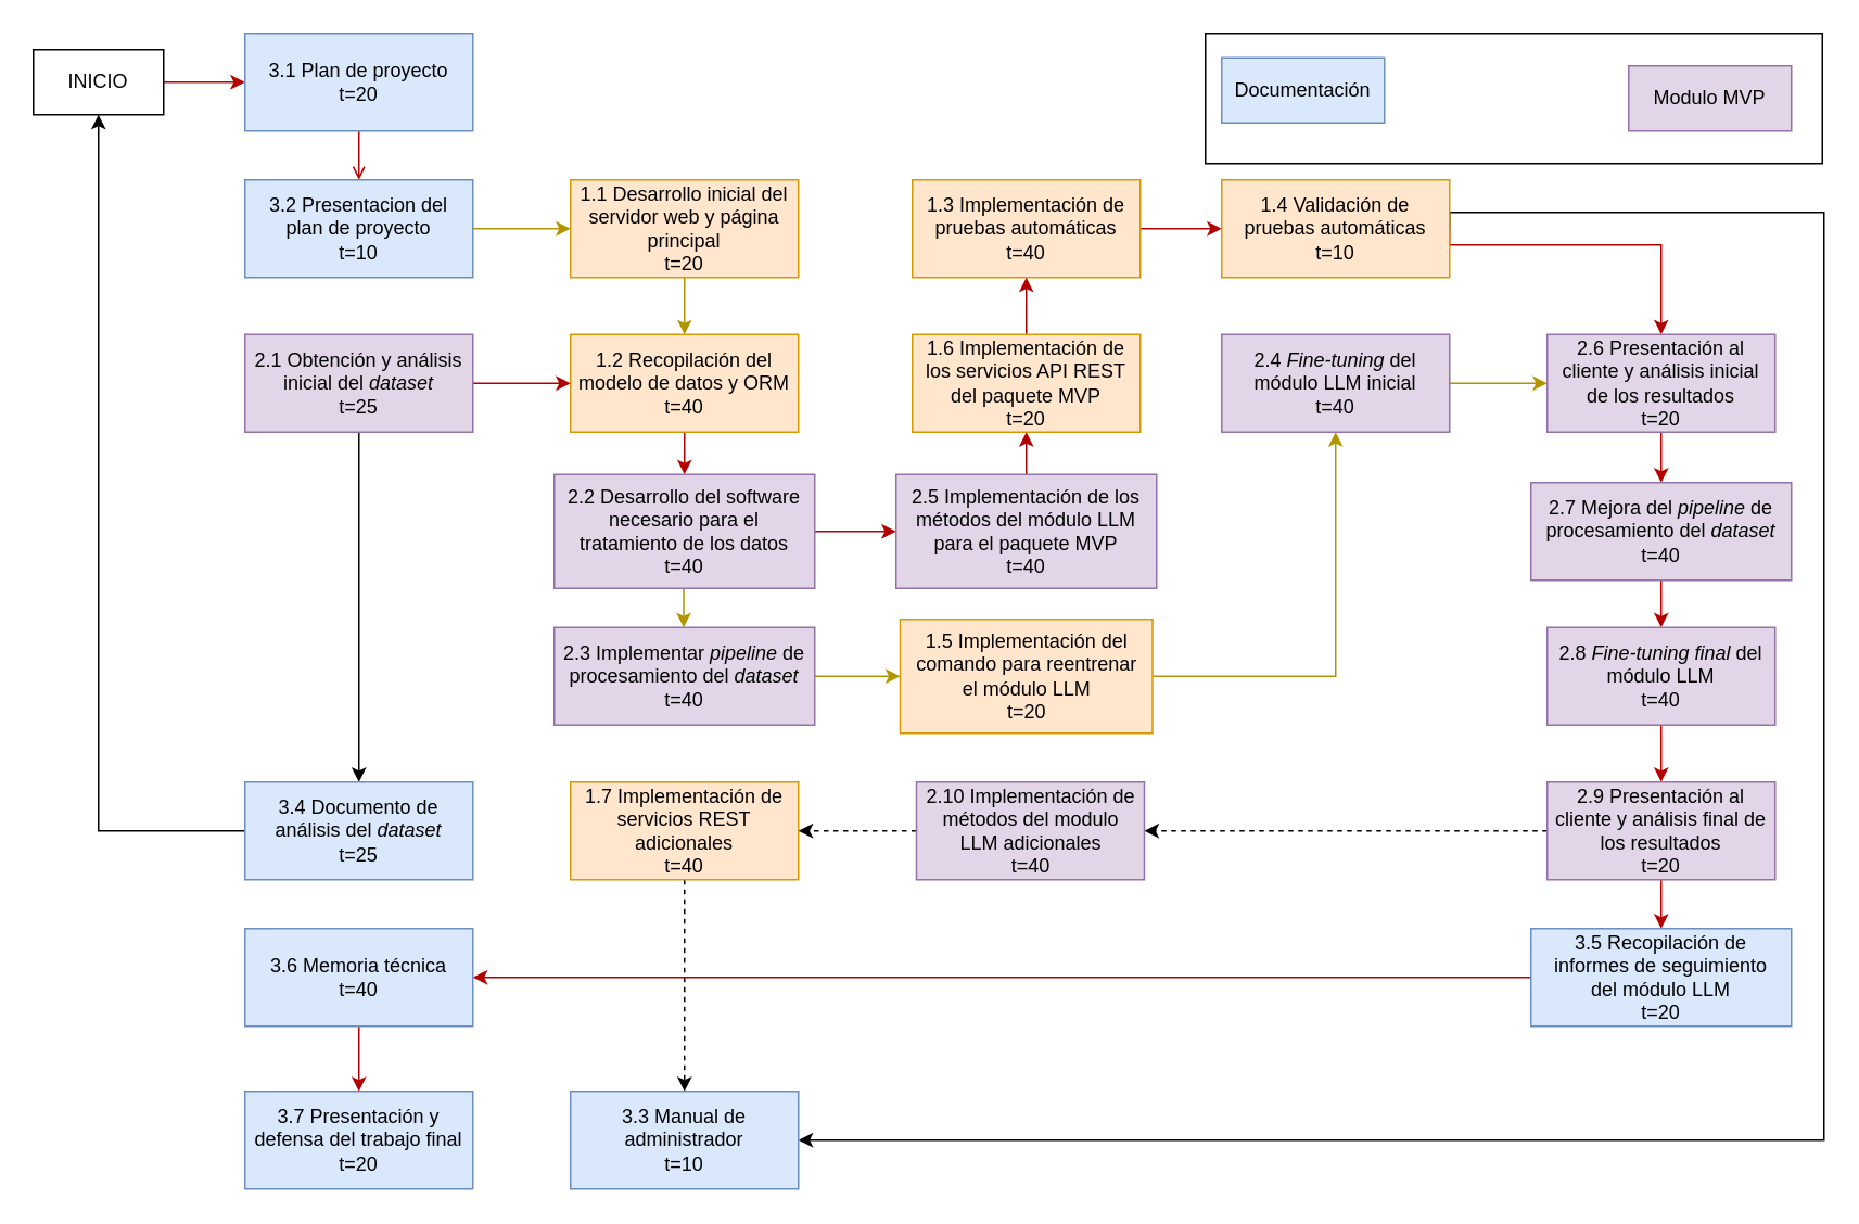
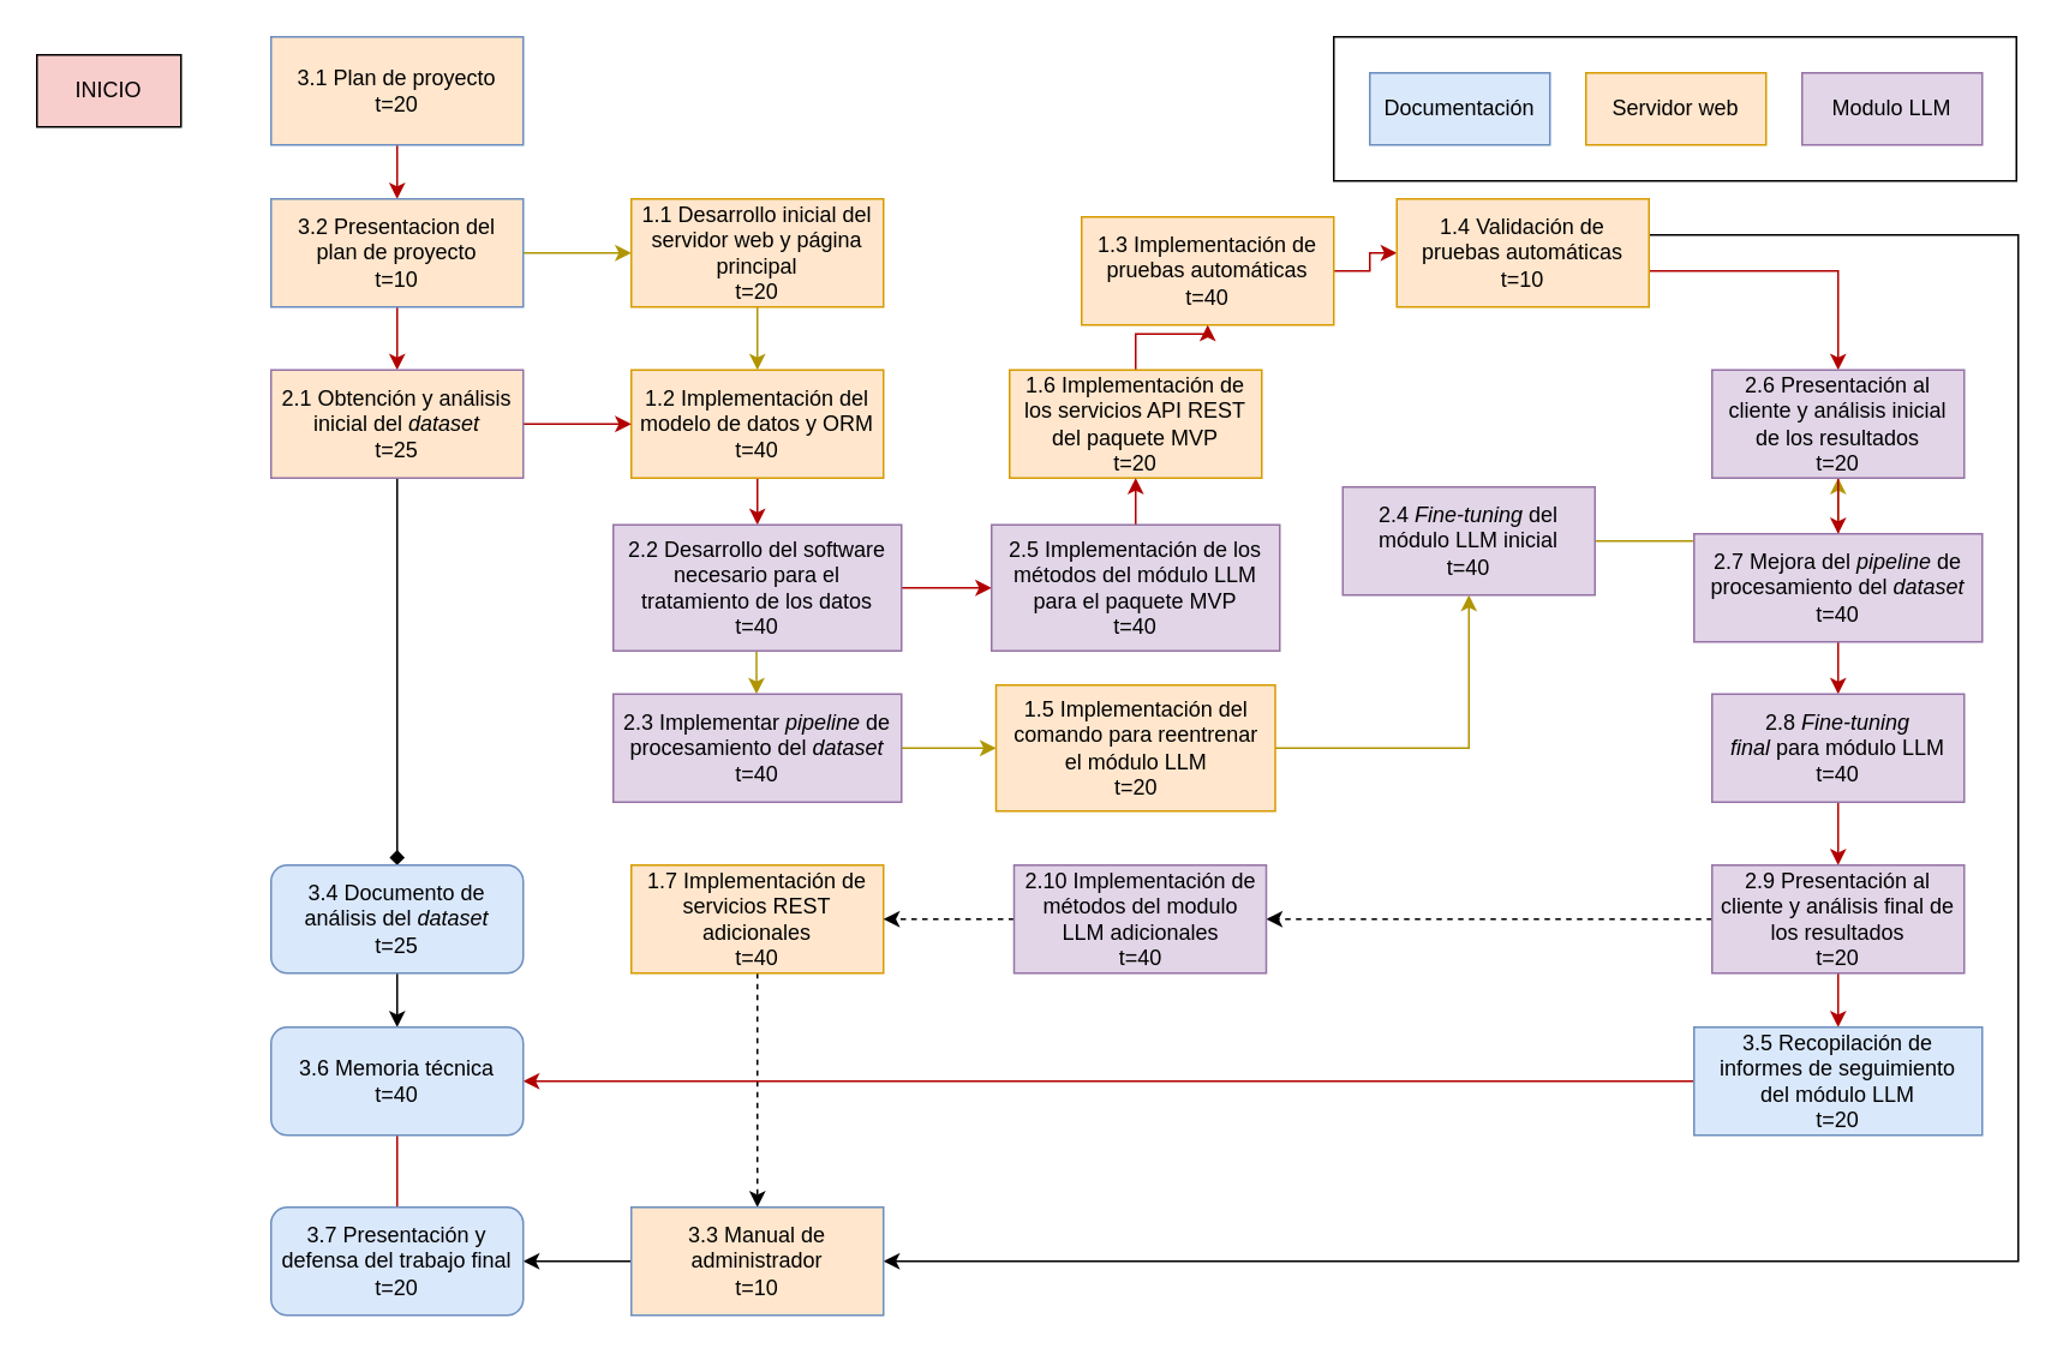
- <mxCell id="3" value="INICIO" style="whiteSpace=wrap;shadow=0;fontFamily=Helvetica;fontStyle=0;html=1;fontSize=12;spacing=6;verticalAlign=middle;" parent="1" vertex="1"><mxGeometry x="20" y="30" width="80" height="40" as="geometry" /></mxCell>
+ <mxCell id="3" value="INICIO" style="whiteSpace=wrap;shadow=0;fontFamily=Helvetica;fontStyle=0;html=1;fontSize=12;spacing=6;verticalAlign=middle;fillColor=#f8cecc;" parent="1" vertex="1"><mxGeometry x="20" y="30" width="80" height="40" as="geometry" /></mxCell>
- <mxCell id="2" value="" style="edgeStyle=orthogonalEdgeStyle;rounded=0;orthogonalLoop=1;jettySize=auto;html=1;fillColor=#e51400;strokeColor=#B20000;" parent="1" source="3" target="5" edge="1"><mxGeometry relative="1" as="geometry" /></mxCell>
- <mxCell id="5" value="3.1 Plan de proyecto&lt;br&gt;t=20" style="whiteSpace=wrap;shadow=0;fontFamily=Helvetica;fontStyle=0;html=1;fontSize=12;spacing=6;verticalAlign=middle;fillColor=#dae8fc;strokeColor=#6c8ebf;" parent="1" vertex="1"><mxGeometry x="150" y="20" width="140" height="60" as="geometry" /></mxCell>
+ <mxCell id="5" value="3.1 Plan de proyecto&lt;br&gt;t=20" style="whiteSpace=wrap;shadow=0;fontFamily=Helvetica;fontStyle=0;html=1;fontSize=12;spacing=6;verticalAlign=middle;fillColor=#ffe6cc;strokeColor=#6c8ebf;" parent="1" vertex="1"><mxGeometry x="150" y="20" width="140" height="60" as="geometry" /></mxCell>
- <mxCell id="57" value="Documentación" style="whiteSpace=wrap;shadow=0;fontFamily=Helvetica;fontStyle=0;html=1;fontSize=12;spacing=6;verticalAlign=middle;fillColor=#dae8fc;strokeColor=#6c8ebf;" parent="1" vertex="1"><mxGeometry x="750" y="35" width="100" height="40" as="geometry" /></mxCell>
+ <mxCell id="57" value="Documentación" style="whiteSpace=wrap;shadow=0;fontFamily=Helvetica;fontStyle=0;html=1;fontSize=12;spacing=6;verticalAlign=middle;fillColor=#dae8fc;strokeColor=#6c8ebf;" parent="1" vertex="1"><mxGeometry x="760" y="40" width="100" height="40" as="geometry" /></mxCell>
+ <mxCell id="58" value="Servidor web" style="whiteSpace=wrap;shadow=0;fontFamily=Helvetica;fontStyle=0;html=1;fontSize=12;spacing=6;verticalAlign=middle;fillColor=#ffe6cc;strokeColor=#d79b00;" parent="1" vertex="1"><mxGeometry x="880" y="40" width="100" height="40" as="geometry" /></mxCell>
- <mxCell id="59" value="Modulo MVP" style="whiteSpace=wrap;shadow=0;fontFamily=Helvetica;fontStyle=0;html=1;fontSize=12;spacing=6;verticalAlign=middle;fillColor=#e1d5e7;strokeColor=#9673a6;" parent="1" vertex="1"><mxGeometry x="1000" y="40" width="100" height="40" as="geometry" /></mxCell>
+ <mxCell id="59" value="Modulo LLM" style="whiteSpace=wrap;shadow=0;fontFamily=Helvetica;fontStyle=0;html=1;fontSize=12;spacing=6;verticalAlign=middle;fillColor=#e1d5e7;strokeColor=#9673a6;" parent="1" vertex="1"><mxGeometry x="1000" y="40" width="100" height="40" as="geometry" /></mxCell>
- <mxCell id="4" value="" style="edgeStyle=orthogonalEdgeStyle;rounded=0;orthogonalLoop=1;jettySize=auto;html=1;fillColor=#e51400;strokeColor=#B20000;endArrow=open;" parent="1" source="5" target="8" edge="1"><mxGeometry relative="1" as="geometry" /></mxCell>
+ <mxCell id="4" value="" style="edgeStyle=orthogonalEdgeStyle;rounded=0;orthogonalLoop=1;jettySize=auto;html=1;fillColor=#e51400;strokeColor=#B20000;" parent="1" source="5" target="8" edge="1"><mxGeometry relative="1" as="geometry" /></mxCell>
- <mxCell id="8" value="3.2 Presentacion del plan de proyecto&lt;br&gt;t=10" style="whiteSpace=wrap;shadow=0;fontFamily=Helvetica;fontStyle=0;html=1;fontSize=12;spacing=6;verticalAlign=middle;fillColor=#dae8fc;strokeColor=#6c8ebf;" parent="1" vertex="1"><mxGeometry x="150" y="110" width="140" height="60" as="geometry" /></mxCell>
+ <mxCell id="8" value="3.2 Presentacion del plan de proyecto&lt;br&gt;t=10" style="whiteSpace=wrap;shadow=0;fontFamily=Helvetica;fontStyle=0;html=1;fontSize=12;spacing=6;verticalAlign=middle;fillColor=#ffe6cc;strokeColor=#6c8ebf;" parent="1" vertex="1"><mxGeometry x="150" y="110" width="140" height="60" as="geometry" /></mxCell>
- <mxCell id="15" value="1.3 Implementación de pruebas automáticas&lt;br&gt;t=40" style="whiteSpace=wrap;shadow=0;fontFamily=Helvetica;fontStyle=0;html=1;fontSize=12;spacing=6;verticalAlign=middle;fillColor=#ffe6cc;strokeColor=#d79b00;" parent="1" vertex="1"><mxGeometry x="560" y="110" width="140" height="60" as="geometry" /></mxCell>
+ <mxCell id="15" value="1.3 Implementación de pruebas automáticas&lt;br&gt;t=40" style="whiteSpace=wrap;shadow=0;fontFamily=Helvetica;fontStyle=0;html=1;fontSize=12;spacing=6;verticalAlign=middle;fillColor=#ffe6cc;strokeColor=#d79b00;" parent="1" vertex="1"><mxGeometry x="600" y="120" width="140" height="60" as="geometry" /></mxCell>
- <mxCell id="18" value="1.4 Validación de pruebas automáticas&lt;br&gt;t=10" style="whiteSpace=wrap;shadow=0;fontFamily=Helvetica;fontStyle=0;html=1;fontSize=12;spacing=6;verticalAlign=middle;fillColor=#ffe6cc;strokeColor=#d79b00;" parent="1" vertex="1"><mxGeometry x="750" y="110" width="140" height="60" as="geometry" /></mxCell>
+ <mxCell id="18" value="1.4 Validación de pruebas automáticas&lt;br&gt;t=10" style="whiteSpace=wrap;shadow=0;fontFamily=Helvetica;fontStyle=0;html=1;fontSize=12;spacing=6;verticalAlign=middle;fillColor=#ffe6cc;strokeColor=#d79b00;" parent="1" vertex="1"><mxGeometry x="775" y="110" width="140" height="60" as="geometry" /></mxCell>
+ <mxCell id="7" value="" style="edgeStyle=orthogonalEdgeStyle;rounded=0;orthogonalLoop=1;jettySize=auto;html=1;fillColor=#e51400;strokeColor=#B20000;" parent="1" source="8" target="27" edge="1"><mxGeometry relative="1" as="geometry" /></mxCell>
- <mxCell id="27" value="2.1 Obtención y análisis inicial del &lt;i&gt;dataset&lt;/i&gt;&lt;br&gt;t=25" style="whiteSpace=wrap;shadow=0;fontFamily=Helvetica;fontStyle=0;html=1;fontSize=12;spacing=6;verticalAlign=middle;fillColor=#e1d5e7;strokeColor=#9673a6;" parent="1" vertex="1"><mxGeometry x="150" y="205" width="140" height="60" as="geometry" /></mxCell>
+ <mxCell id="27" value="2.1 Obtención y análisis inicial del &lt;i&gt;dataset&lt;/i&gt;&lt;br&gt;t=25" style="whiteSpace=wrap;shadow=0;fontFamily=Helvetica;fontStyle=0;html=1;fontSize=12;spacing=6;verticalAlign=middle;fillColor=#ffe6cc;strokeColor=#9673a6;" parent="1" vertex="1"><mxGeometry x="150" y="205" width="140" height="60" as="geometry" /></mxCell>
- <mxCell id="13" value="1.2 Recopilación del modelo de datos y ORM&lt;br&gt;t=40" style="whiteSpace=wrap;shadow=0;fontFamily=Helvetica;fontStyle=0;html=1;fontSize=12;spacing=6;verticalAlign=middle;fillColor=#ffe6cc;strokeColor=#d79b00;" parent="1" vertex="1"><mxGeometry x="350" y="205" width="140" height="60" as="geometry" /></mxCell>
+ <mxCell id="13" value="1.2 Implementación del modelo de datos y ORM&lt;br&gt;t=40" style="whiteSpace=wrap;shadow=0;fontFamily=Helvetica;fontStyle=0;html=1;fontSize=12;spacing=6;verticalAlign=middle;fillColor=#ffe6cc;strokeColor=#d79b00;" parent="1" vertex="1"><mxGeometry x="350" y="205" width="140" height="60" as="geometry" /></mxCell>
- <mxCell id="33" value="2.4 &lt;i&gt;Fine-tuning&amp;nbsp;&lt;/i&gt;del módulo LLM inicial&lt;br&gt;t=40" style="whiteSpace=wrap;shadow=0;fontFamily=Helvetica;fontStyle=0;html=1;fontSize=12;spacing=6;verticalAlign=middle;fillColor=#e1d5e7;strokeColor=#9673a6;" parent="1" vertex="1"><mxGeometry x="750" y="205" width="140" height="60" as="geometry" /></mxCell>
+ <mxCell id="33" value="2.4 &lt;i&gt;Fine-tuning&amp;nbsp;&lt;/i&gt;del módulo LLM inicial&lt;br&gt;t=40" style="whiteSpace=wrap;shadow=0;fontFamily=Helvetica;fontStyle=0;html=1;fontSize=12;spacing=6;verticalAlign=middle;fillColor=#e1d5e7;strokeColor=#9673a6;" parent="1" vertex="1"><mxGeometry x="745" y="270" width="140" height="60" as="geometry" /></mxCell>
- <mxCell id="50" value="" style="edgeStyle=orthogonalEdgeStyle;rounded=0;orthogonalLoop=1;jettySize=auto;html=1;" parent="1" source="51" target="3" edge="1"><mxGeometry relative="1" as="geometry" /></mxCell>
+ <mxCell id="50" value="" style="edgeStyle=orthogonalEdgeStyle;rounded=0;orthogonalLoop=1;jettySize=auto;html=1;" parent="1" source="51" target="55" edge="1"><mxGeometry relative="1" as="geometry" /></mxCell>
- <mxCell id="42" value="2.8&amp;nbsp;&lt;i&gt;Fine-tuning final&amp;nbsp;&lt;/i&gt;del módulo LLM&lt;br&gt;t=40" style="whiteSpace=wrap;shadow=0;fontFamily=Helvetica;fontStyle=0;html=1;fontSize=12;spacing=6;verticalAlign=middle;fillColor=#e1d5e7;strokeColor=#9673a6;" parent="1" vertex="1"><mxGeometry x="950" y="385" width="140" height="60" as="geometry" /></mxCell>
+ <mxCell id="42" value="2.8&amp;nbsp;&lt;i&gt;Fine-tuning final&amp;nbsp;&lt;/i&gt;para módulo LLM&lt;br&gt;t=40" style="whiteSpace=wrap;shadow=0;fontFamily=Helvetica;fontStyle=0;html=1;fontSize=12;spacing=6;verticalAlign=middle;fillColor=#e1d5e7;strokeColor=#9673a6;" parent="1" vertex="1"><mxGeometry x="950" y="385" width="140" height="60" as="geometry" /></mxCell>
- <mxCell id="26" style="edgeStyle=orthogonalEdgeStyle;rounded=0;orthogonalLoop=1;jettySize=auto;html=1;exitX=0.5;exitY=1;exitDx=0;exitDy=0;" parent="1" source="27" target="51" edge="1"><mxGeometry relative="1" as="geometry" /></mxCell>
+ <mxCell id="26" style="edgeStyle=orthogonalEdgeStyle;rounded=0;orthogonalLoop=1;jettySize=auto;html=1;exitX=0.5;exitY=1;exitDx=0;exitDy=0;endArrow=diamond;" parent="1" source="27" target="51" edge="1"><mxGeometry relative="1" as="geometry" /></mxCell>
- <mxCell id="51" value="3.4 Documento de análisis del &lt;i&gt;dataset&lt;/i&gt;&lt;br&gt;t=25" style="whiteSpace=wrap;shadow=0;fontFamily=Helvetica;fontStyle=0;html=1;fontSize=12;spacing=6;verticalAlign=middle;fillColor=#dae8fc;strokeColor=#6c8ebf;" parent="1" vertex="1"><mxGeometry x="150" y="480" width="140" height="60" as="geometry" /></mxCell>
+ <mxCell id="51" value="3.4 Documento de análisis del &lt;i&gt;dataset&lt;/i&gt;&lt;br&gt;t=25" style="whiteSpace=wrap;shadow=0;fontFamily=Helvetica;fontStyle=0;html=1;fontSize=12;spacing=6;verticalAlign=middle;fillColor=#dae8fc;strokeColor=#6c8ebf;rounded=1;" parent="1" vertex="1"><mxGeometry x="150" y="480" width="140" height="60" as="geometry" /></mxCell>
- <mxCell id="55" value="3.6 Memoria técnica&lt;br&gt;t=40" style="whiteSpace=wrap;shadow=0;fontFamily=Helvetica;fontStyle=0;html=1;fontSize=12;spacing=6;verticalAlign=middle;fillColor=#dae8fc;strokeColor=#6c8ebf;" parent="1" vertex="1"><mxGeometry x="150" y="570" width="140" height="60" as="geometry" /></mxCell>
+ <mxCell id="55" value="3.6 Memoria técnica&lt;br&gt;t=40" style="whiteSpace=wrap;shadow=0;fontFamily=Helvetica;fontStyle=0;html=1;fontSize=12;spacing=6;verticalAlign=middle;fillColor=#dae8fc;strokeColor=#6c8ebf;rounded=1;" parent="1" vertex="1"><mxGeometry x="150" y="570" width="140" height="60" as="geometry" /></mxCell>
- <mxCell id="54" value="" style="edgeStyle=orthogonalEdgeStyle;rounded=0;orthogonalLoop=1;jettySize=auto;html=1;fillColor=#e51400;strokeColor=#B20000;" parent="1" source="55" target="56" edge="1"><mxGeometry relative="1" as="geometry" /></mxCell>
+ <mxCell id="54" value="" style="edgeStyle=orthogonalEdgeStyle;rounded=0;orthogonalLoop=1;jettySize=auto;html=1;fillColor=#e51400;strokeColor=#B20000;endArrow=none;" parent="1" source="55" target="56" edge="1"><mxGeometry relative="1" as="geometry" /></mxCell>
- <mxCell id="56" value="3.7 Presentación y defensa del trabajo final&lt;br&gt;t=20" style="whiteSpace=wrap;shadow=0;fontFamily=Helvetica;fontStyle=0;html=1;fontSize=12;spacing=6;verticalAlign=middle;fillColor=#dae8fc;strokeColor=#6c8ebf;" parent="1" vertex="1"><mxGeometry x="150" y="670" width="140" height="60" as="geometry" /></mxCell>
+ <mxCell id="56" value="3.7 Presentación y defensa del trabajo final&lt;br&gt;t=20" style="whiteSpace=wrap;shadow=0;fontFamily=Helvetica;fontStyle=0;html=1;fontSize=12;spacing=6;verticalAlign=middle;fillColor=#dae8fc;strokeColor=#6c8ebf;rounded=1;" parent="1" vertex="1"><mxGeometry x="150" y="670" width="140" height="60" as="geometry" /></mxCell>
+ <mxCell id="48" value="" style="edgeStyle=orthogonalEdgeStyle;rounded=0;orthogonalLoop=1;jettySize=auto;html=1;" parent="1" source="49" target="56" edge="1"><mxGeometry relative="1" as="geometry" /></mxCell>
- <mxCell id="49" value="3.3 Manual de administrador&lt;br&gt;t=10" style="whiteSpace=wrap;shadow=0;fontFamily=Helvetica;fontStyle=0;html=1;fontSize=12;spacing=6;verticalAlign=middle;fillColor=#dae8fc;strokeColor=#6c8ebf;" parent="1" vertex="1"><mxGeometry x="350" y="670" width="140" height="60" as="geometry" /></mxCell>
+ <mxCell id="49" value="3.3 Manual de administrador&lt;br&gt;t=10" style="whiteSpace=wrap;shadow=0;fontFamily=Helvetica;fontStyle=0;html=1;fontSize=12;spacing=6;verticalAlign=middle;fillColor=#ffe6cc;strokeColor=#6c8ebf;" parent="1" vertex="1"><mxGeometry x="350" y="670" width="140" height="60" as="geometry" /></mxCell>
